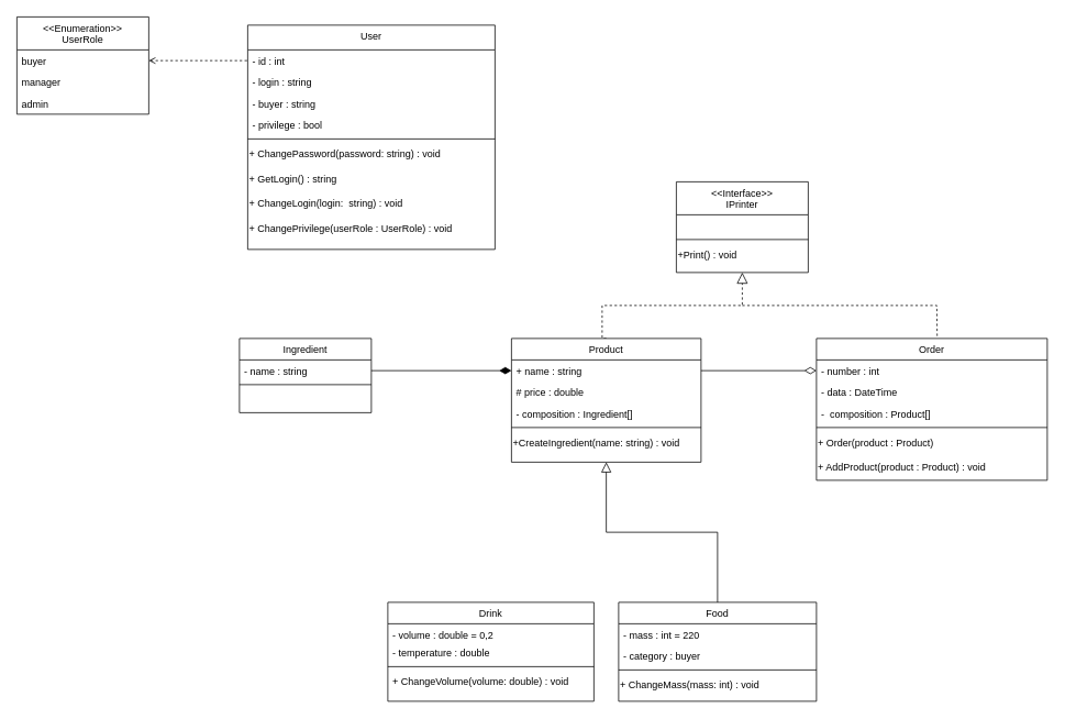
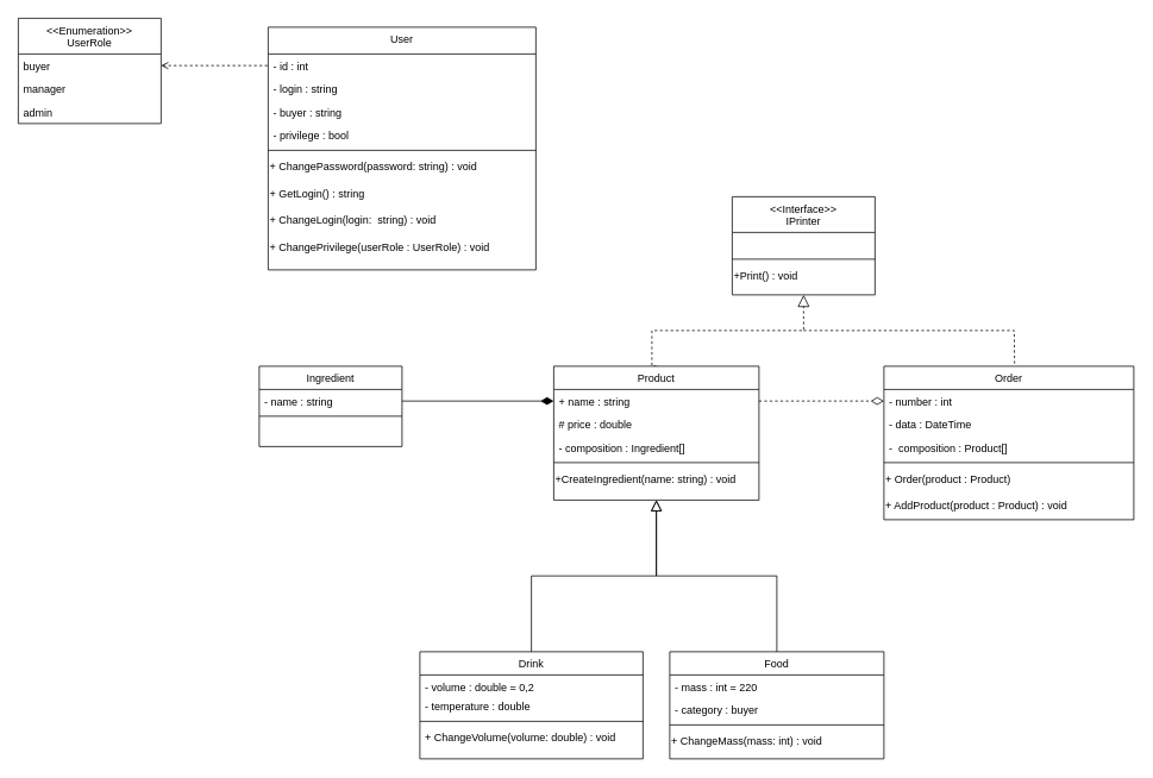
- <mxCell id="28" style="edgeStyle=orthogonalEdgeStyle;rounded=0;orthogonalLoop=1;jettySize=auto;html=1;exitX=1;exitY=0.5;exitDx=0;exitDy=0;endSize=12;endArrow=diamondThin;endFill=0;entryX=0;entryY=0.5;entryDx=0;entryDy=0;" edge="1" parent="1" source="4" target="22"><mxGeometry relative="1" as="geometry"><mxPoint x="960" y="449" as="targetPoint" /></mxGeometry></mxCell>
+ <mxCell id="28" style="edgeStyle=orthogonalEdgeStyle;rounded=0;orthogonalLoop=1;jettySize=auto;html=1;exitX=1;exitY=0.5;exitDx=0;exitDy=0;endSize=12;endArrow=diamondThin;endFill=0;entryX=0;entryY=0.5;entryDx=0;entryDy=0;dashed=1;" edge="1" parent="1" source="4" target="22"><mxGeometry relative="1" as="geometry"><mxPoint x="960" y="449" as="targetPoint" /></mxGeometry></mxCell>
+ <mxCell id="14" value="" style="endArrow=block;endSize=10;endFill=0;shadow=0;strokeWidth=1;rounded=0;edgeStyle=elbowEdgeStyle;elbow=vertical;" parent="1" source="9" target="3" edge="1"><mxGeometry width="160" relative="1" as="geometry"><mxPoint x="620" y="493" as="sourcePoint" /><mxPoint x="620" y="493" as="targetPoint" /></mxGeometry></mxCell>
